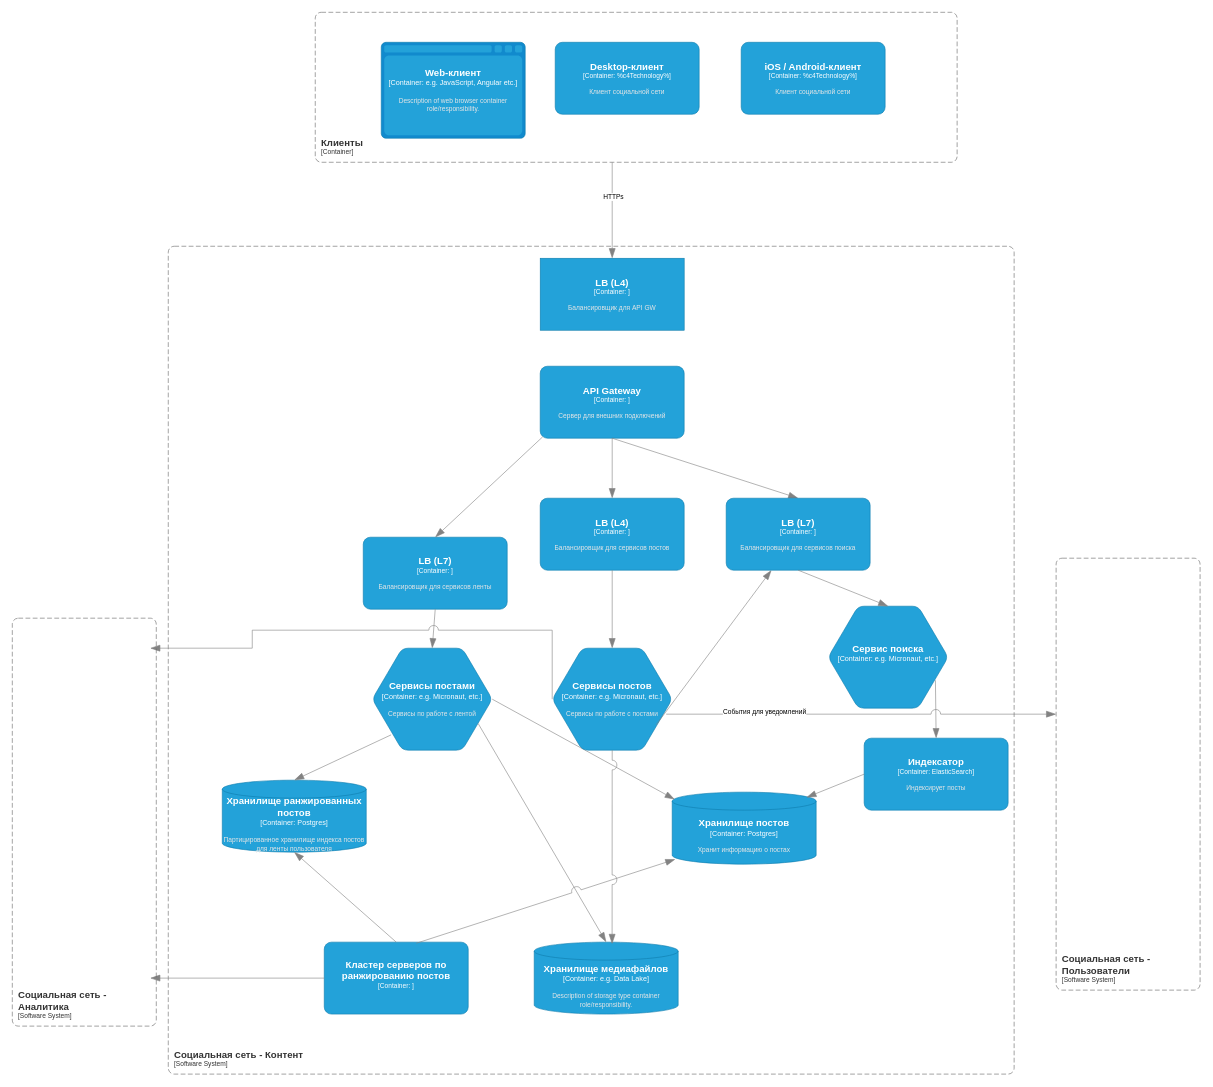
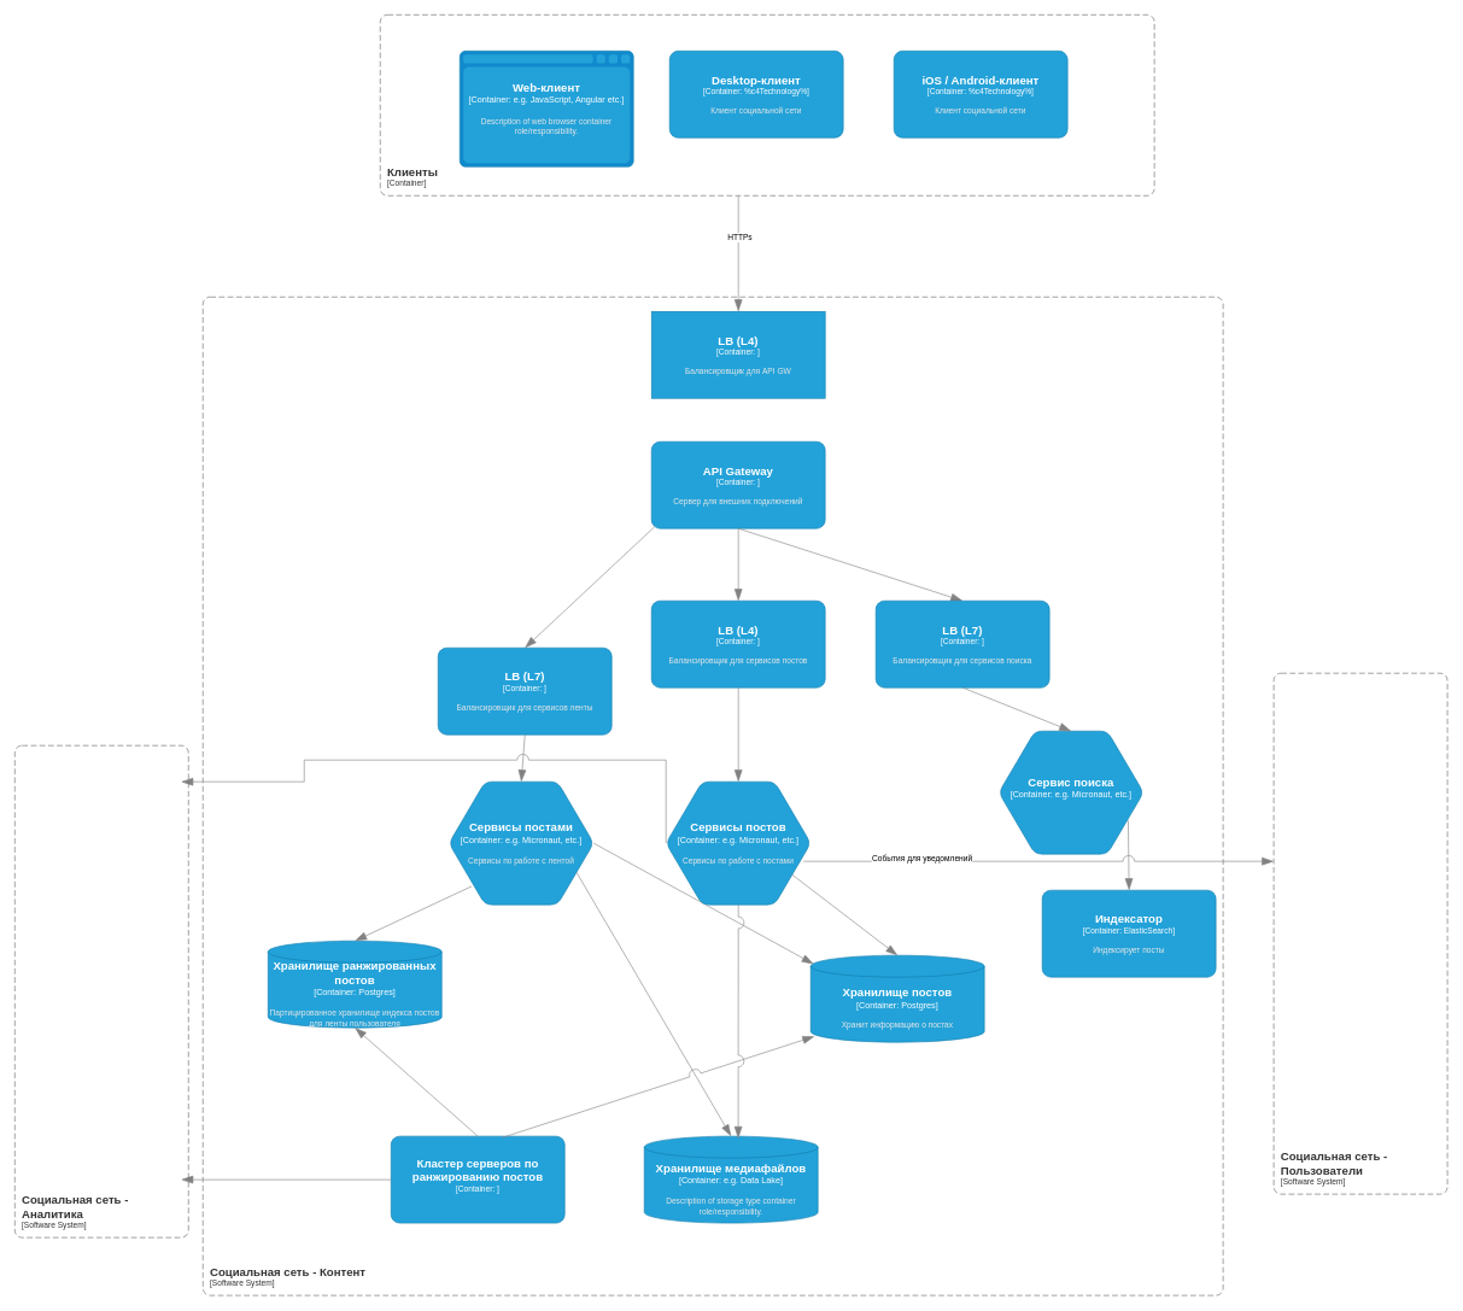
- <mxCell id="34" value="" style="endArrow=blockThin;html=1;fontSize=10;fontColor=#404040;strokeWidth=1;endFill=1;strokeColor=#828282;elbow=vertical;metaEdit=1;endSize=14;startSize=14;jumpStyle=arc;jumpSize=16;rounded=0;exitX=0.867;exitY=0.751;exitDx=0;exitDy=0;exitPerimeter=0;" edge="1" parent="1" source="24" target="38"><mxGeometry width="240" relative="1" as="geometry"><mxPoint x="1030" y="1260" as="sourcePoint" /><mxPoint x="1030" y="1590" as="targetPoint" /></mxGeometry></mxCell>
+ <mxCell id="34" value="" style="endArrow=blockThin;html=1;fontSize=10;fontColor=#404040;strokeWidth=1;endFill=1;strokeColor=#828282;elbow=vertical;metaEdit=1;endSize=14;startSize=14;jumpStyle=arc;jumpSize=16;rounded=0;entryX=0.5;entryY=0;entryDx=0;entryDy=0;entryPerimeter=0;exitX=0.867;exitY=0.751;exitDx=0;exitDy=0;exitPerimeter=0;" edge="1" parent="1" source="24" target="6"><mxGeometry width="240" relative="1" as="geometry"><mxPoint x="1030" y="1260" as="sourcePoint" /><mxPoint x="1030" y="1590" as="targetPoint" /></mxGeometry></mxCell>
- <mxCell id="8" value="" style="endArrow=blockThin;html=1;fontSize=10;fontColor=#404040;strokeWidth=1;endFill=1;strokeColor=#828282;elbow=vertical;metaEdit=1;endSize=14;startSize=14;jumpStyle=arc;jumpSize=16;rounded=0;entryX=0.933;entryY=0.073;entryDx=0;entryDy=0;entryPerimeter=0;exitX=0;exitY=0.5;exitDx=0;exitDy=0;exitPerimeter=0;" parent="1" source="7" target="6" edge="1"><mxGeometry width="240" relative="1" as="geometry"><mxPoint x="1070" y="1430" as="sourcePoint" /><mxPoint x="1310" y="1430" as="targetPoint" /></mxGeometry></mxCell>
